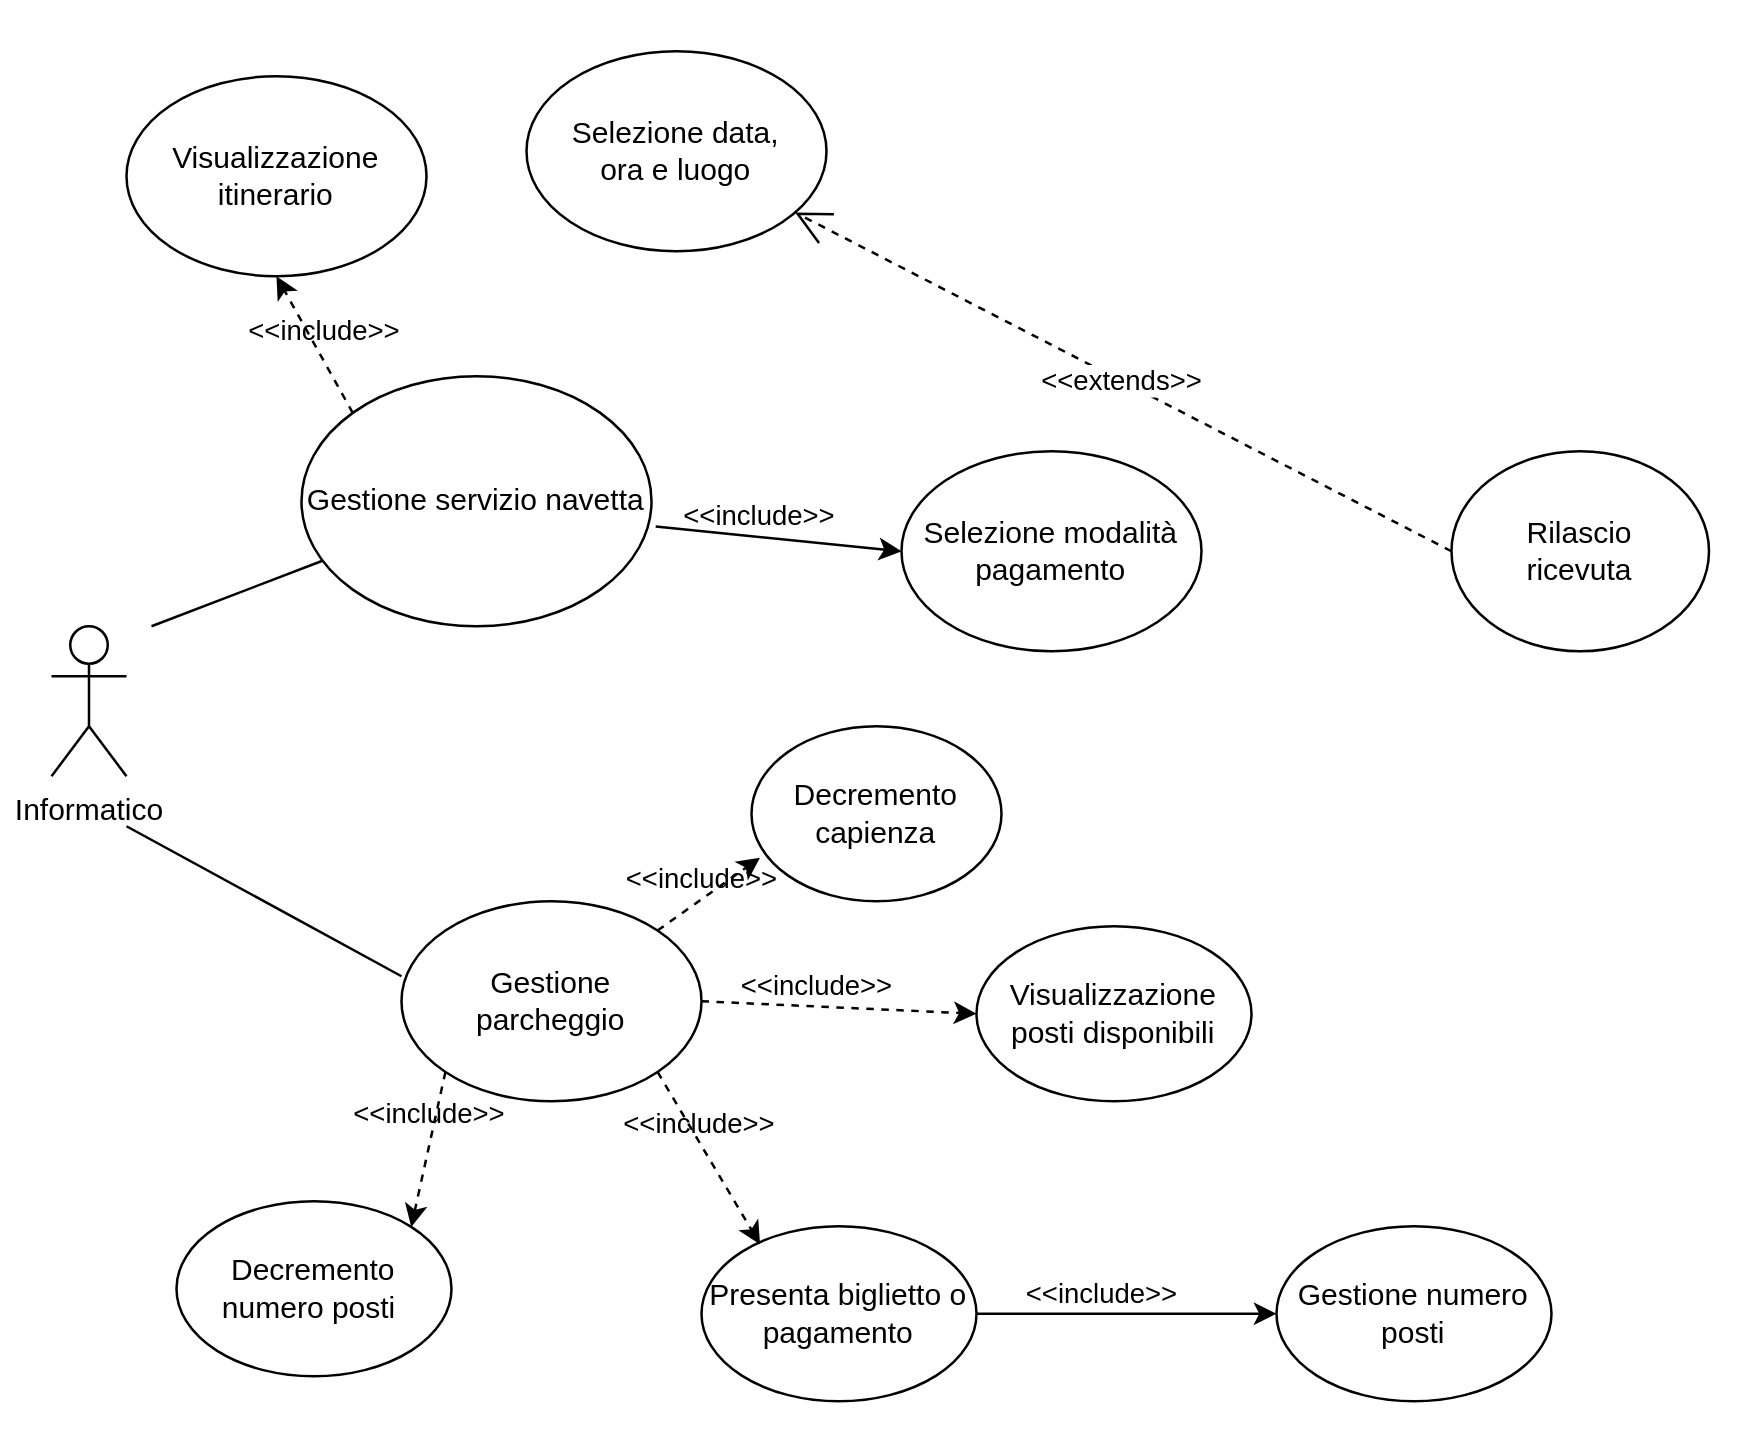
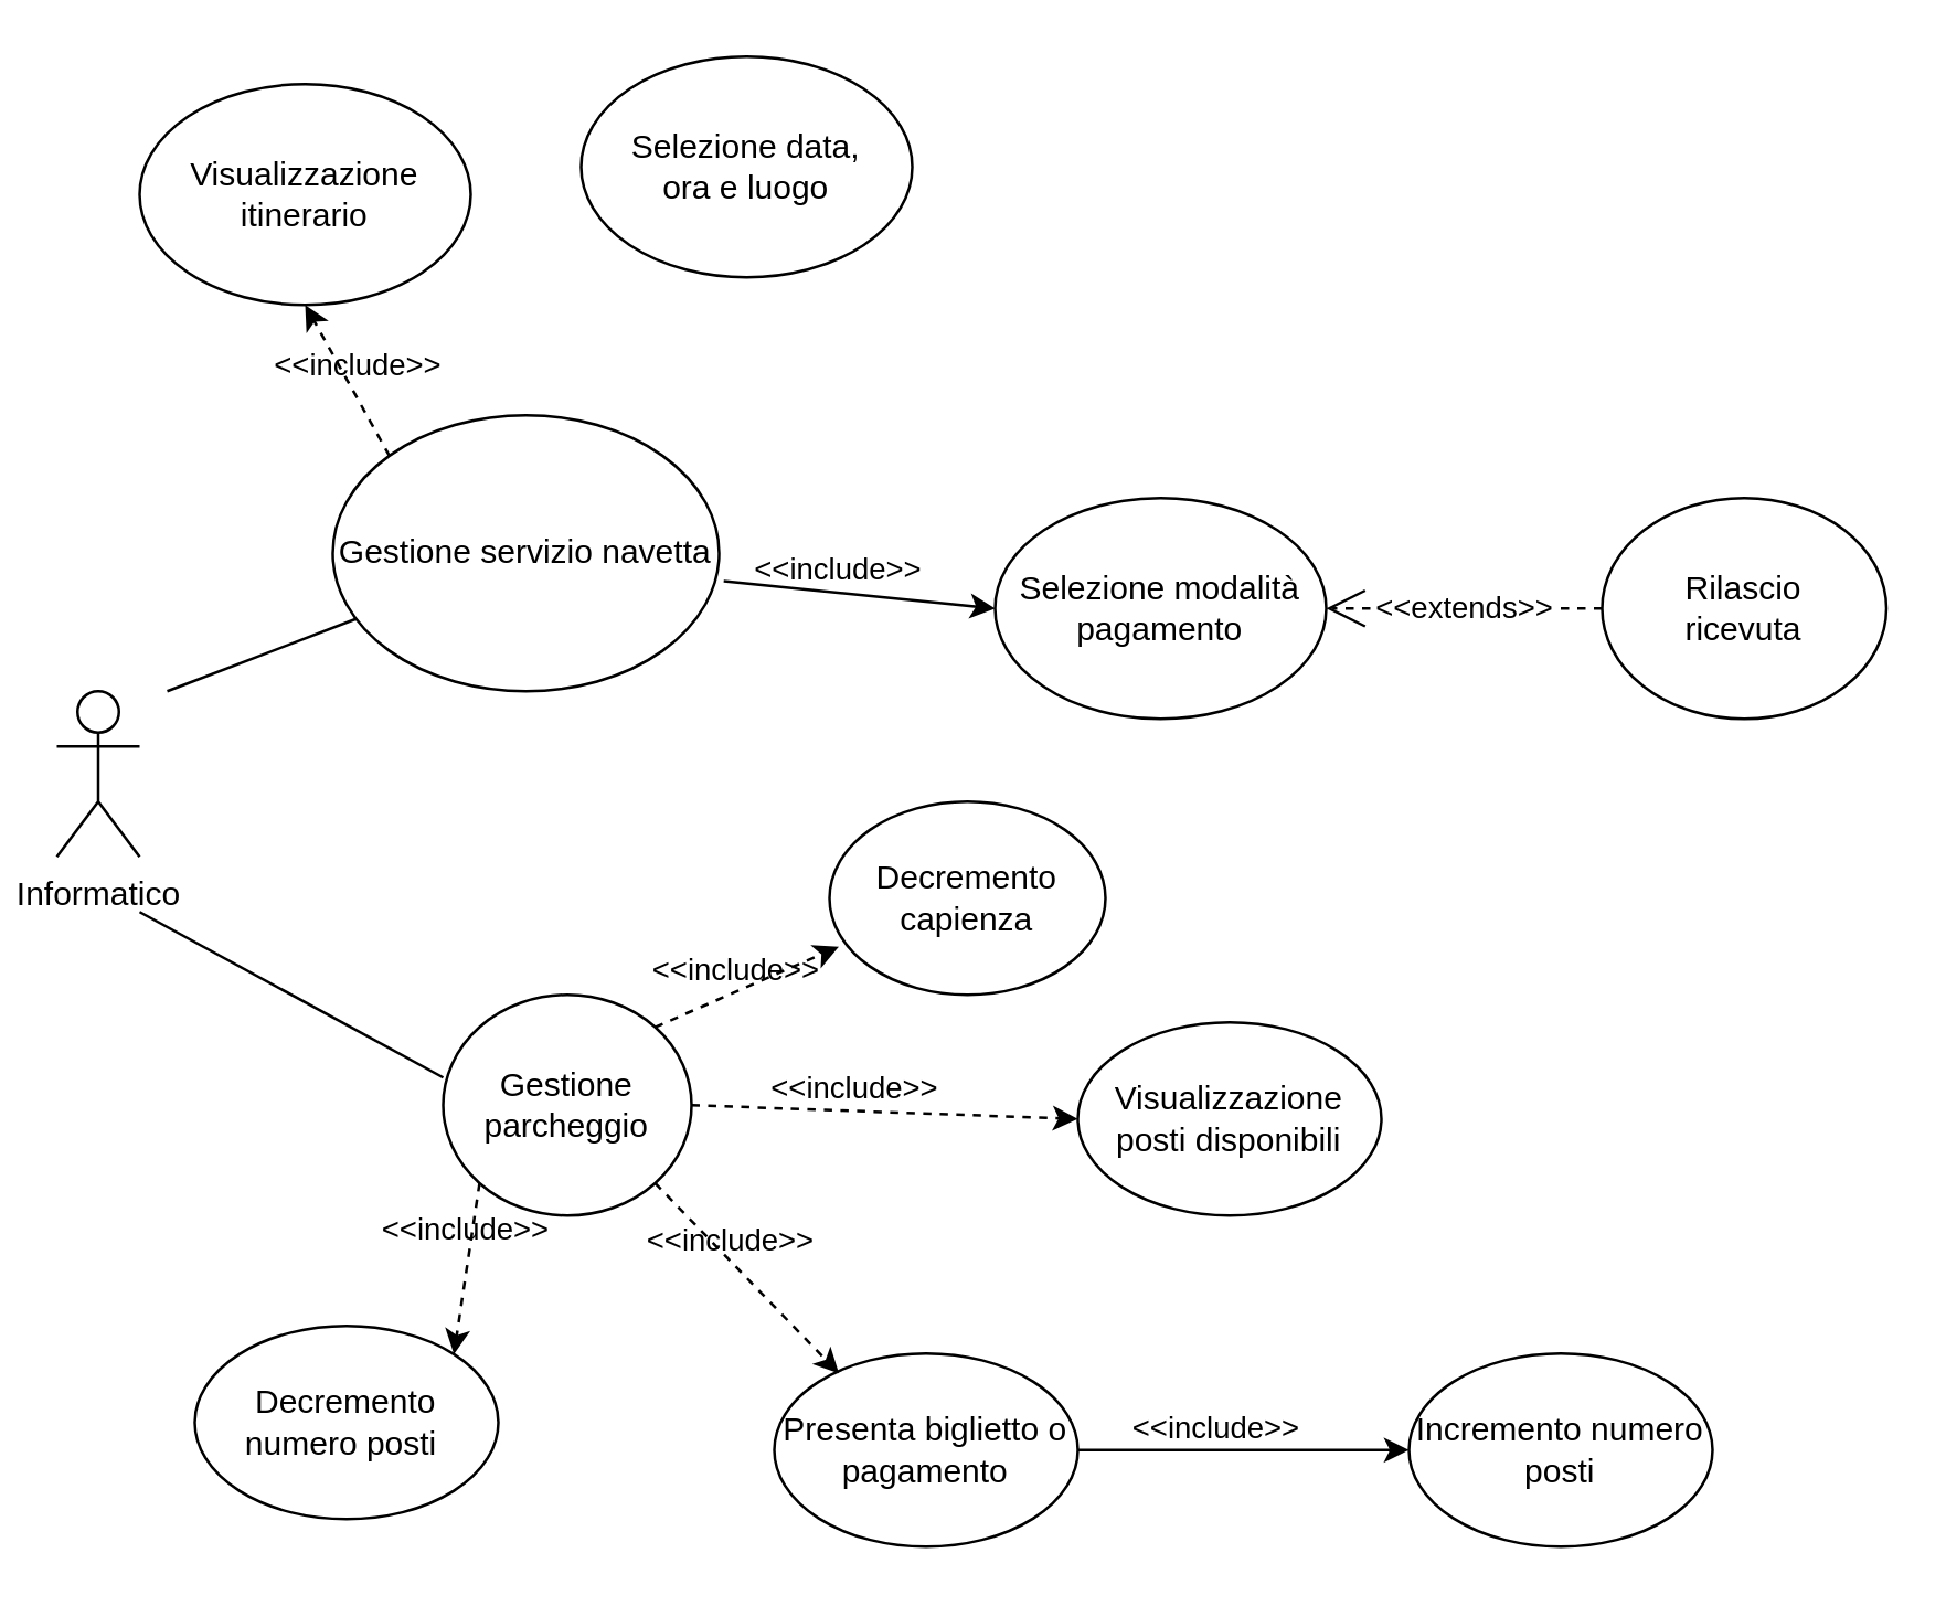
- <mxCell id="9" value="&amp;lt;&amp;lt;extends&amp;gt;&amp;gt;" style="endArrow=open;endSize=12;dashed=1;html=1;rounded=0;exitX=0;exitY=0.5;exitDx=0;exitDy=0;exitPerimeter=0;" parent="1" source="8" target="5" edge="1"><mxGeometry width="160" relative="1" as="geometry"><mxPoint x="580" y="210" as="sourcePoint" /><mxPoint x="480" y="200" as="targetPoint" /></mxGeometry></mxCell>
+ <mxCell id="9" value="&amp;lt;&amp;lt;extends&amp;gt;&amp;gt;" style="endArrow=open;endSize=12;dashed=1;html=1;rounded=0;entryX=1;entryY=0.5;entryDx=0;entryDy=0;exitX=0;exitY=0.5;exitDx=0;exitDy=0;exitPerimeter=0;" parent="1" source="8" target="7" edge="1"><mxGeometry width="160" relative="1" as="geometry"><mxPoint x="580" y="210" as="sourcePoint" /><mxPoint x="480" y="200" as="targetPoint" /></mxGeometry></mxCell>
- <mxCell id="4" value="Gestione &lt;br&gt;parcheggio" style="ellipse;whiteSpace=wrap;html=1;" parent="1" vertex="1"><mxGeometry x="160" y="360" width="120" height="80" as="geometry" /></mxCell>
+ <mxCell id="4" value="Gestione &lt;br&gt;parcheggio" style="ellipse;whiteSpace=wrap;html=1;" parent="1" vertex="1"><mxGeometry x="160" y="360" width="90" height="80" as="geometry" /></mxCell>
- <mxCell id="16" value="Gestione numero posti" style="ellipse;whiteSpace=wrap;html=1;" parent="1" vertex="1"><mxGeometry x="510" y="490" width="110" height="70" as="geometry" /></mxCell>
+ <mxCell id="16" value="Incremento numero posti" style="ellipse;whiteSpace=wrap;html=1;" parent="1" vertex="1"><mxGeometry x="510" y="490" width="110" height="70" as="geometry" /></mxCell>
